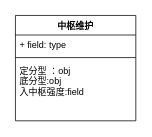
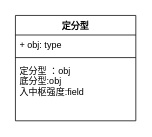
- <mxCell id="2" value="中枢维护" style="swimlane;fontStyle=1;align=center;verticalAlign=top;childLayout=stackLayout;horizontal=1;startSize=26;horizontalStack=0;resizeParent=1;resizeParentMax=0;resizeLast=0;collapsible=1;marginBottom=0;" vertex="1" parent="1"><mxGeometry x="20" y="20" width="160" height="140" as="geometry" /></mxCell>
+ <mxCell id="2" value="定分型" style="swimlane;fontStyle=1;align=center;verticalAlign=top;childLayout=stackLayout;horizontal=1;startSize=26;horizontalStack=0;resizeParent=1;resizeParentMax=0;resizeLast=0;collapsible=1;marginBottom=0;" vertex="1" parent="1"><mxGeometry x="20" y="20" width="160" height="140" as="geometry" /></mxCell>
- <mxCell id="3" value="+ field: type" style="text;strokeColor=none;fillColor=none;align=left;verticalAlign=top;spacingLeft=4;spacingRight=4;overflow=hidden;rotatable=0;points=[[0,0.5],[1,0.5]];portConstraint=eastwest;" vertex="1" parent="2"><mxGeometry y="26" width="160" height="26" as="geometry" /></mxCell>
+ <mxCell id="3" value="+ obj: type" style="text;strokeColor=none;fillColor=none;align=left;verticalAlign=top;spacingLeft=4;spacingRight=4;overflow=hidden;rotatable=0;points=[[0,0.5],[1,0.5]];portConstraint=eastwest;" vertex="1" parent="2"><mxGeometry y="26" width="160" height="26" as="geometry" /></mxCell>
